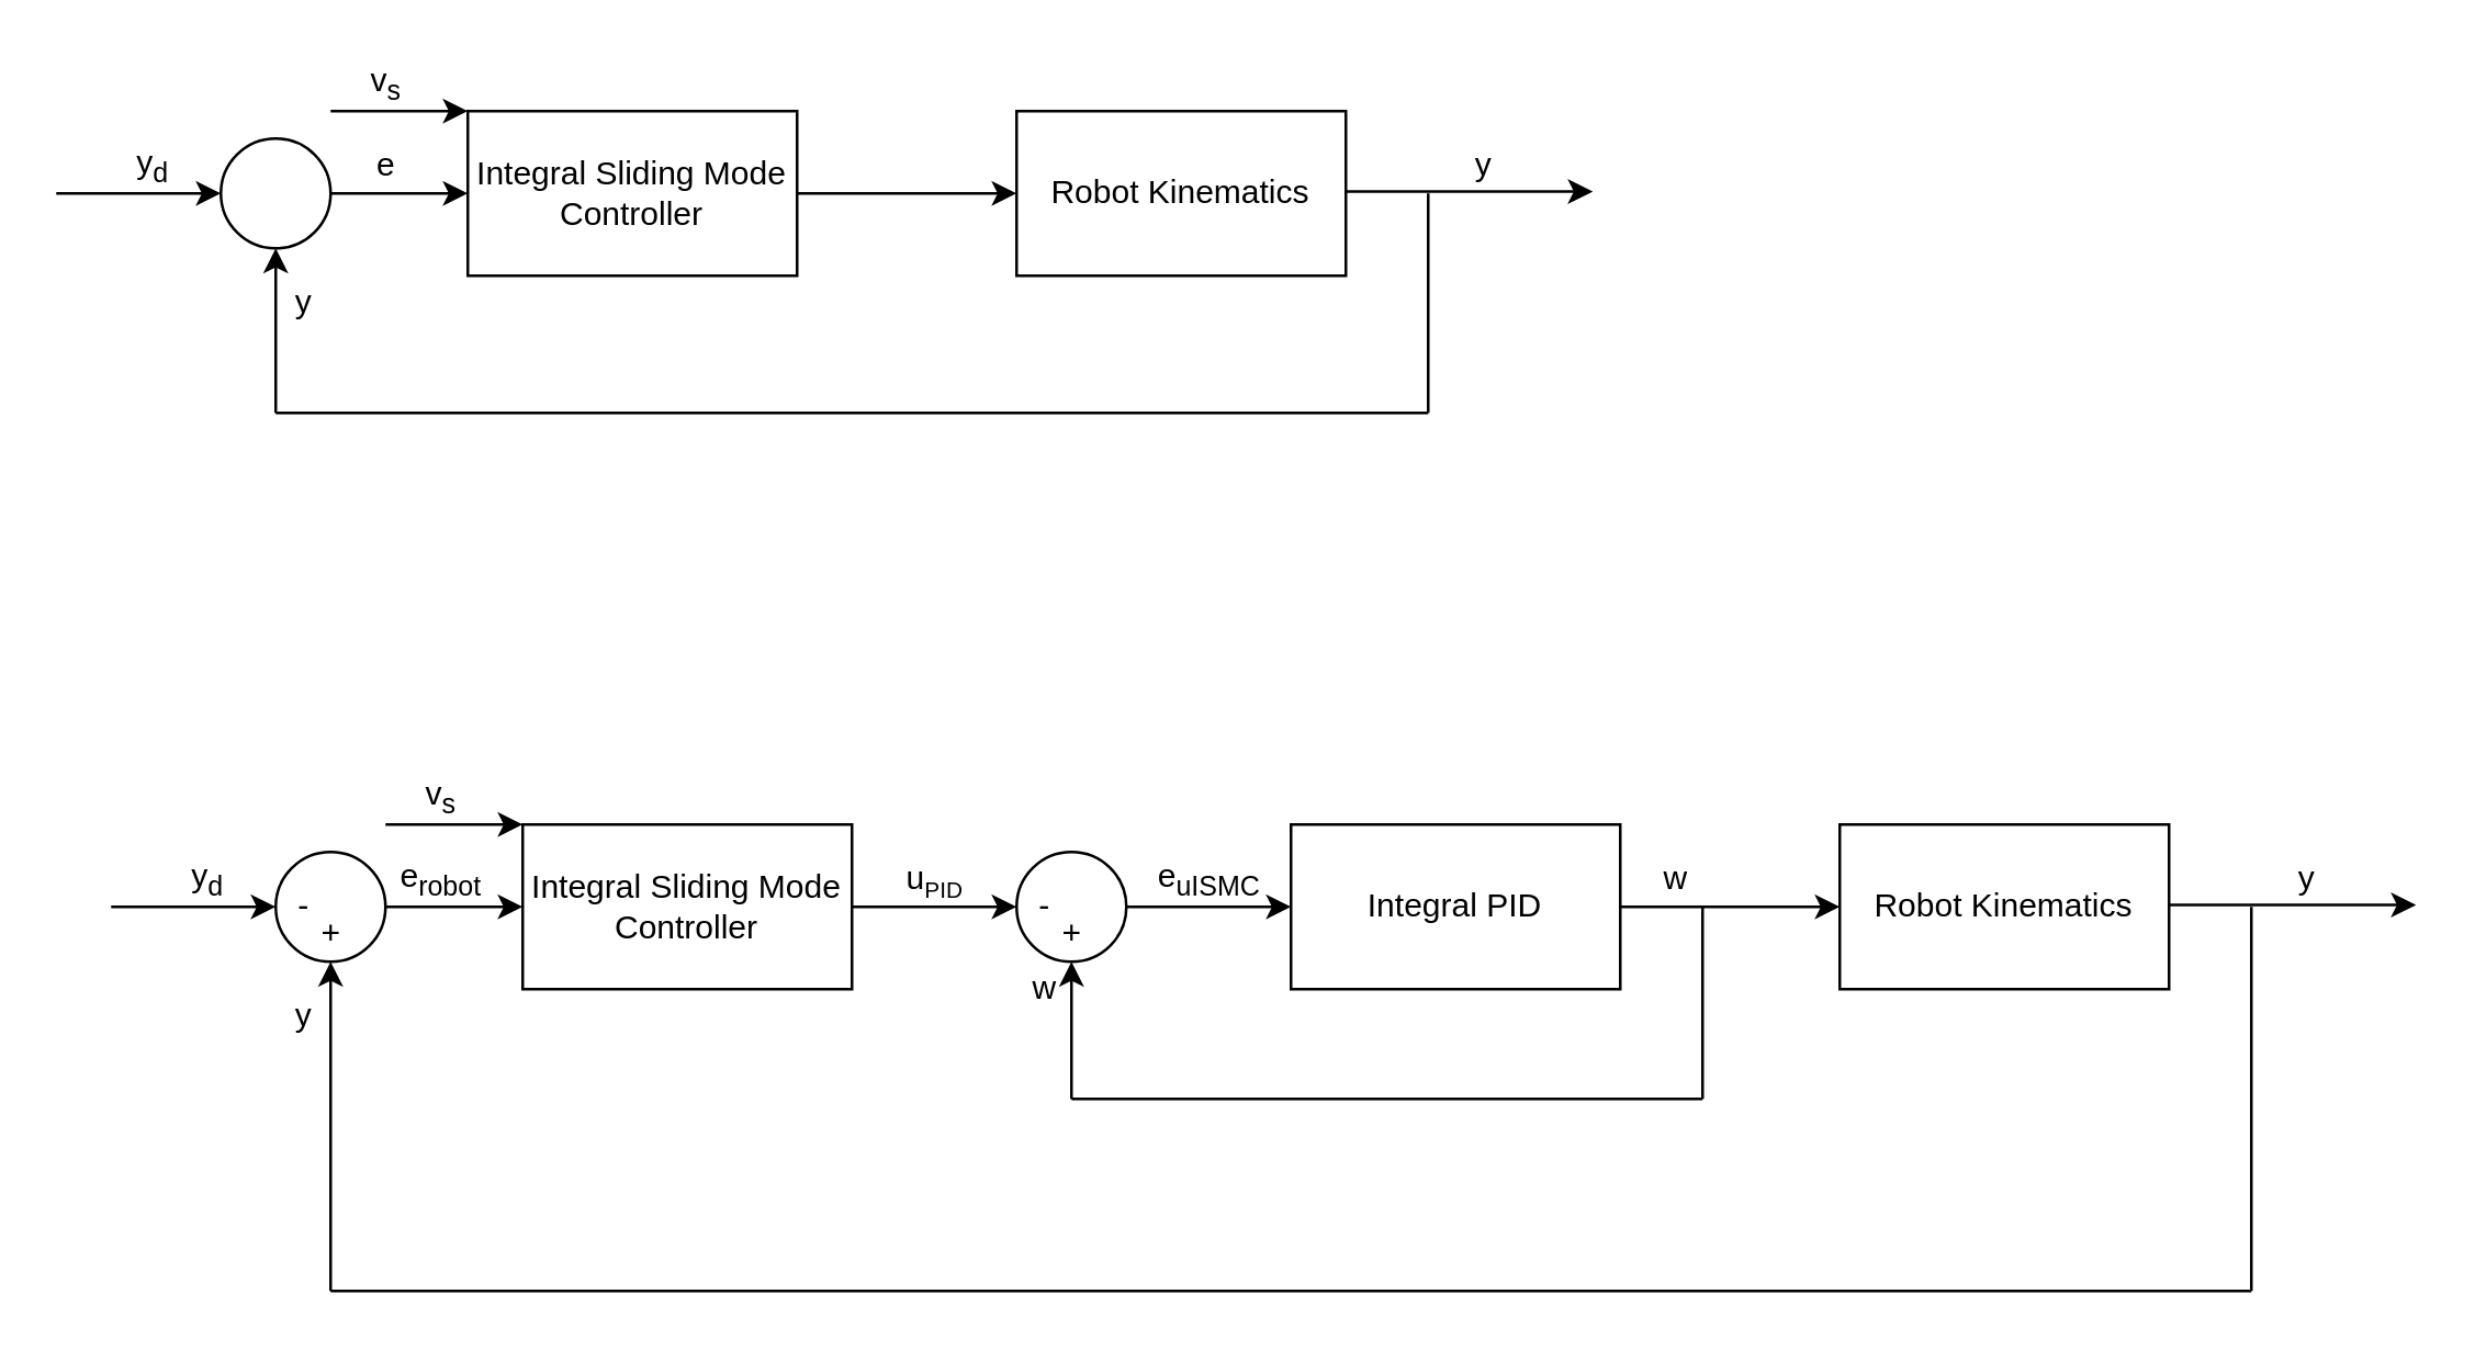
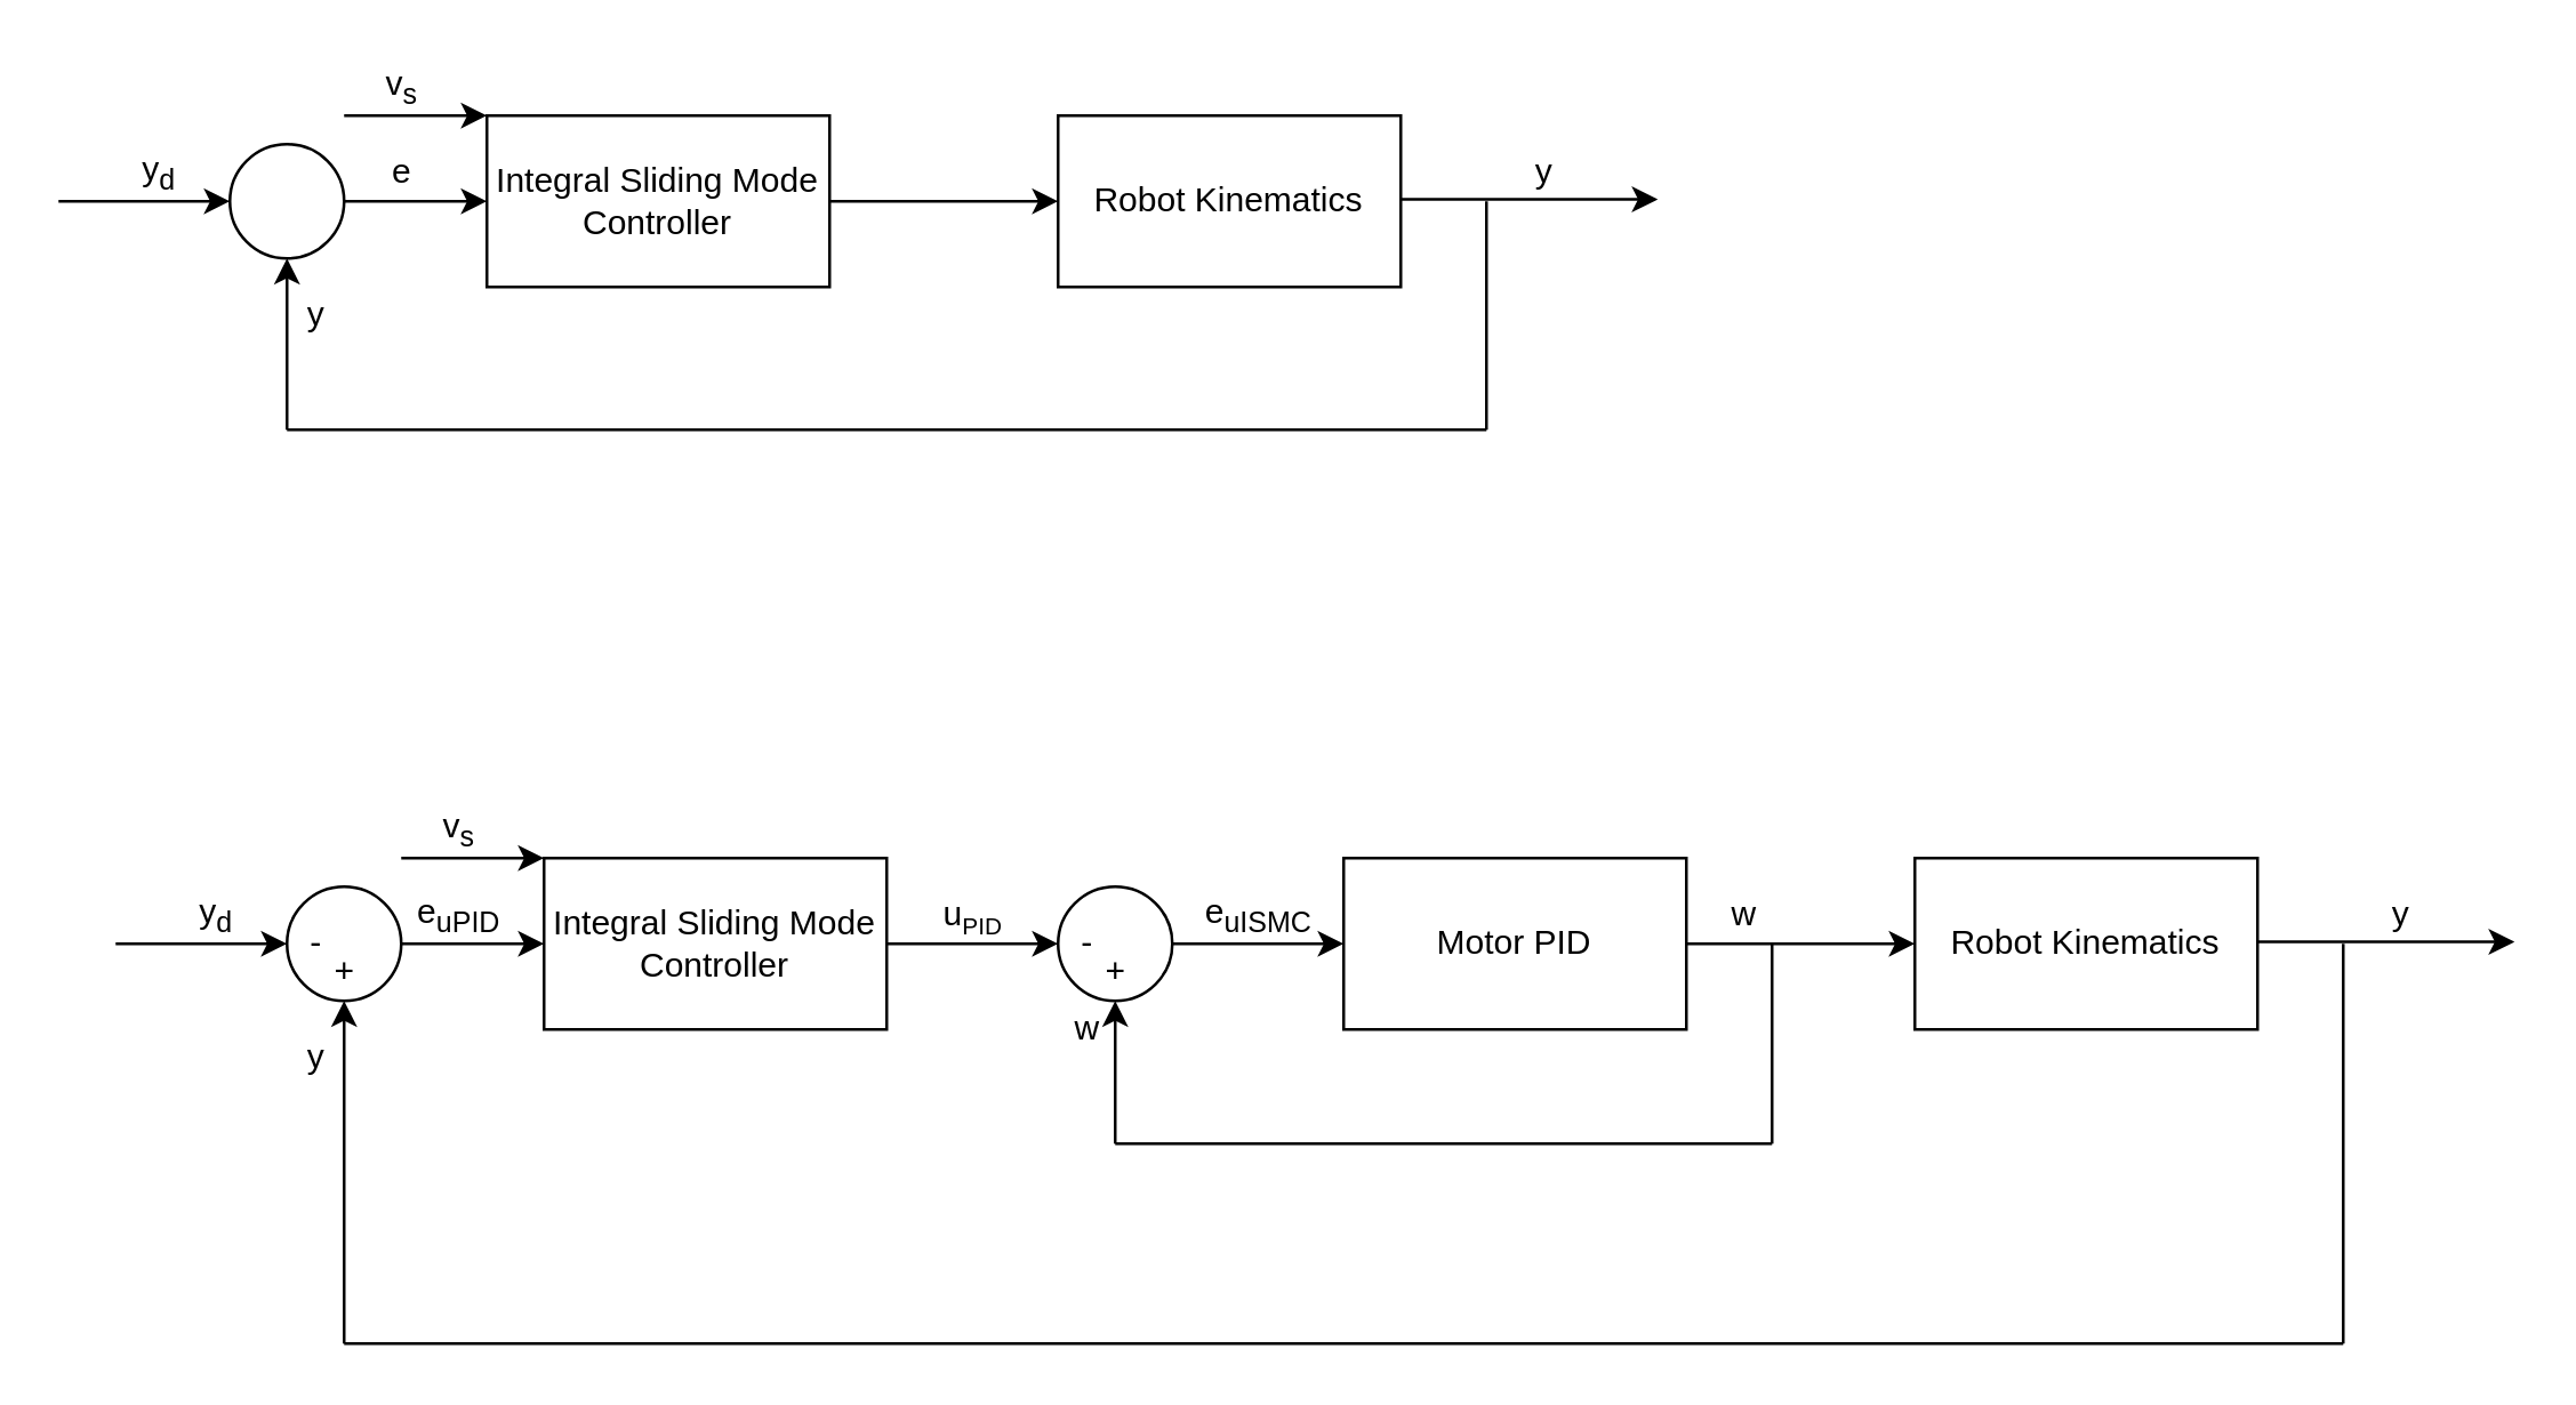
- <mxCell id="29" value="e&lt;sub&gt;robot&lt;/sub&gt;" style="text;html=1;align=center;verticalAlign=middle;resizable=0;points=[];autosize=1;" vertex="1" parent="1"><mxGeometry x="140" y="310" width="40" height="20" as="geometry" /></mxCell>
+ <mxCell id="29" value="e&lt;sub&gt;uPID&lt;/sub&gt;" style="text;html=1;align=center;verticalAlign=middle;resizable=0;points=[];autosize=1;" vertex="1" parent="1"><mxGeometry x="140" y="310" width="40" height="20" as="geometry" /></mxCell>
- <mxCell id="36" value="Integral PID" style="rounded=0;whiteSpace=wrap;html=1;" vertex="1" parent="1"><mxGeometry x="470" y="300" width="120" height="60" as="geometry" /></mxCell>
+ <mxCell id="36" value="Motor PID" style="rounded=0;whiteSpace=wrap;html=1;" vertex="1" parent="1"><mxGeometry x="470" y="300" width="120" height="60" as="geometry" /></mxCell>
